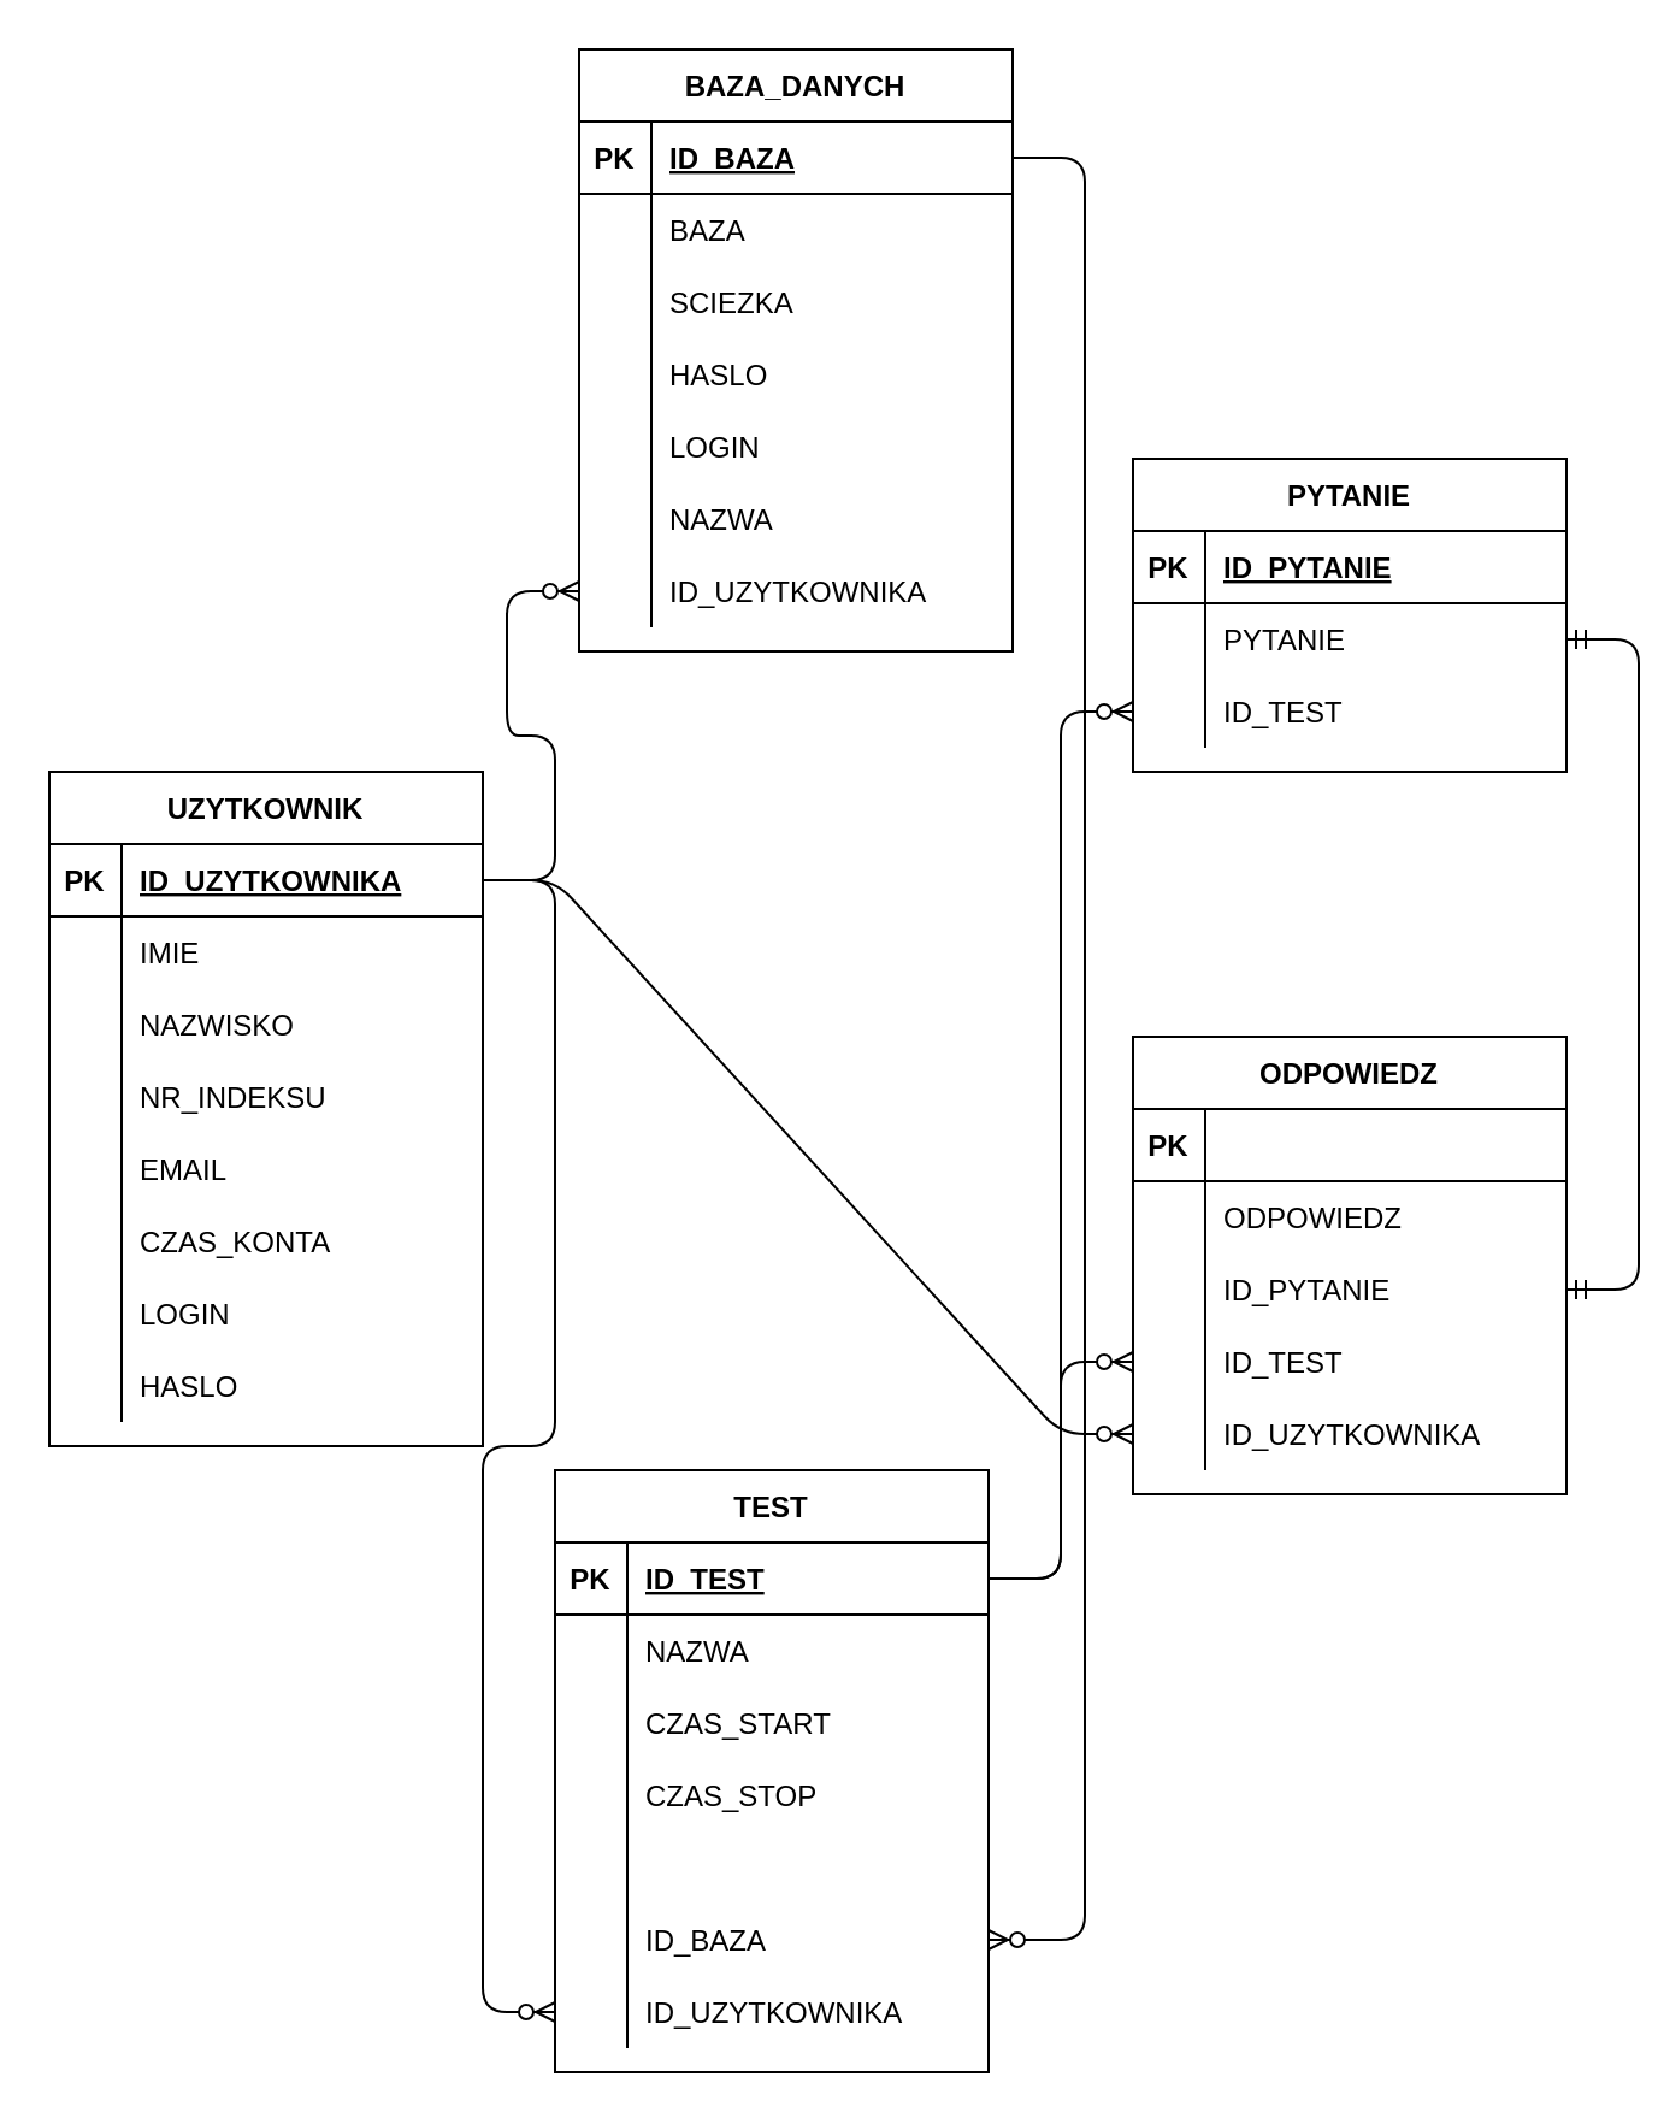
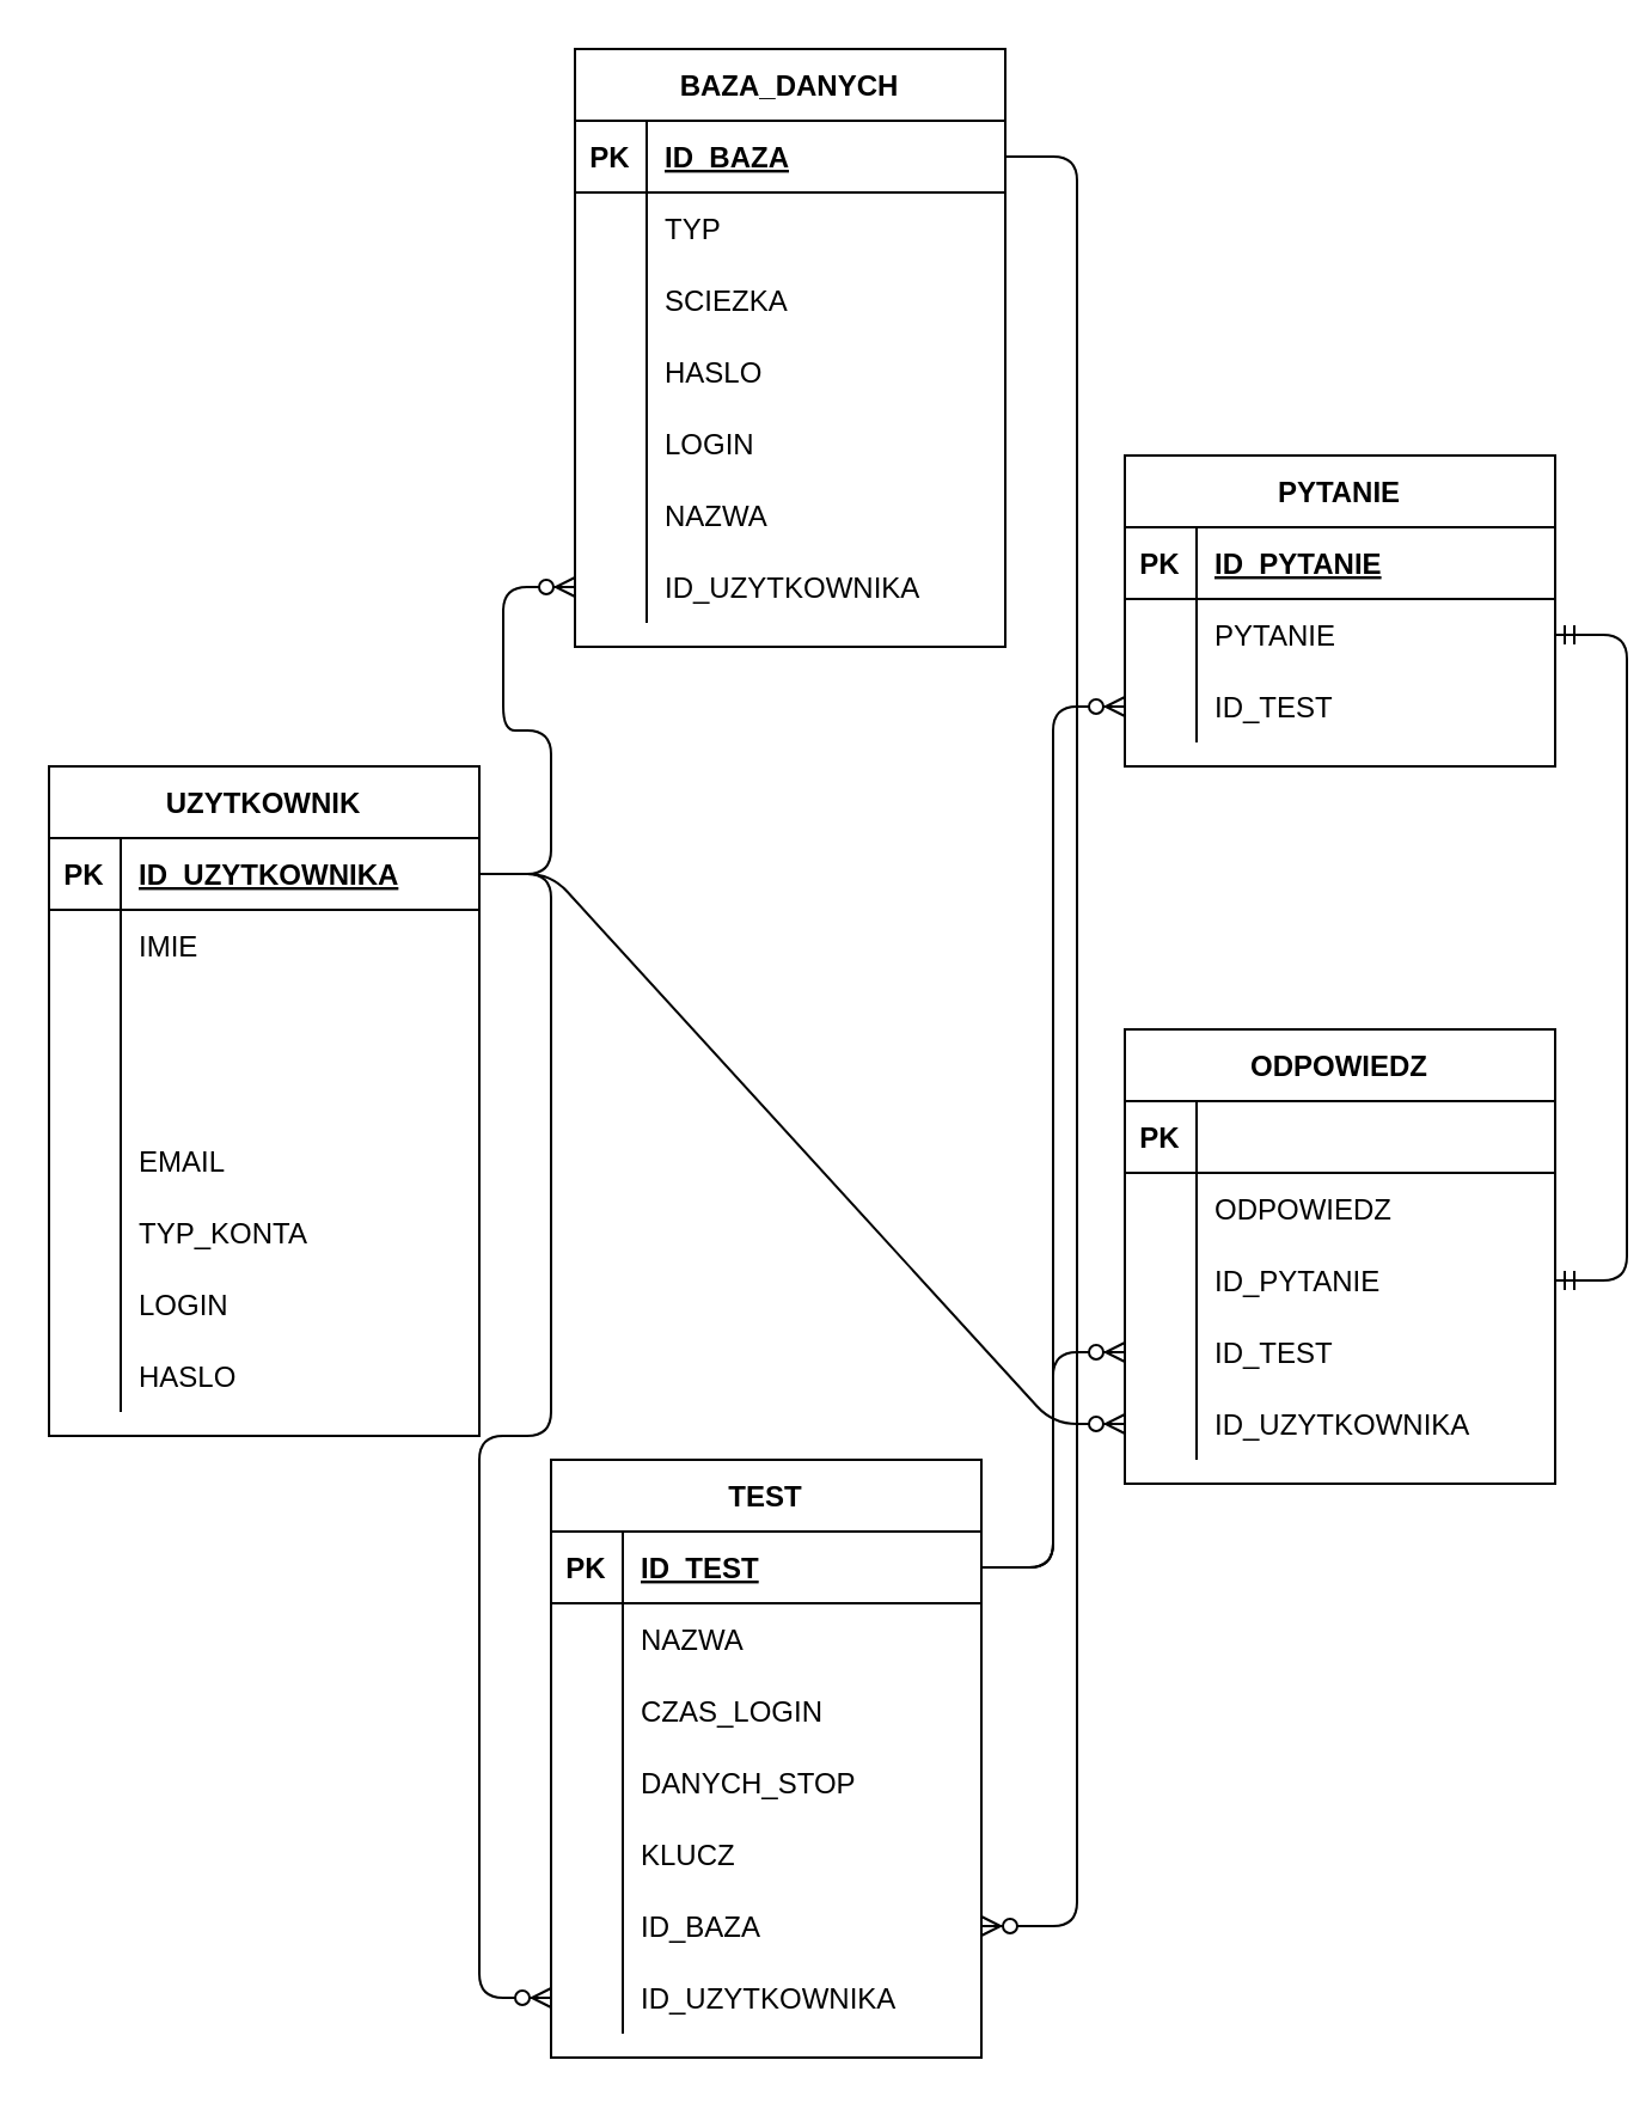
- <mxCell id="33" value="BAZA" style="shape=partialRectangle;connectable=0;fillColor=none;top=0;left=0;bottom=0;right=0;align=left;spacingLeft=6;overflow=hidden;" vertex="1" parent="31"><mxGeometry x="30" width="150" height="30" as="geometry" /></mxCell>
+ <mxCell id="33" value="TYP" style="shape=partialRectangle;connectable=0;fillColor=none;top=0;left=0;bottom=0;right=0;align=left;spacingLeft=6;overflow=hidden;" vertex="1" parent="31"><mxGeometry x="30" width="150" height="30" as="geometry" /></mxCell>
- <mxCell id="11" value="NAZWISKO" style="shape=partialRectangle;connectable=0;fillColor=none;top=0;left=0;bottom=0;right=0;align=left;spacingLeft=6;overflow=hidden;" vertex="1" parent="9"><mxGeometry x="30" width="150" height="30" as="geometry" /></mxCell>
- <mxCell id="14" value="NR_INDEKSU" style="shape=partialRectangle;connectable=0;fillColor=none;top=0;left=0;bottom=0;right=0;align=left;spacingLeft=6;overflow=hidden;" vertex="1" parent="12"><mxGeometry x="30" width="150" height="30" as="geometry" /></mxCell>
- <mxCell id="20" value="CZAS_KONTA" style="shape=partialRectangle;connectable=0;fillColor=none;top=0;left=0;bottom=0;right=0;align=left;spacingLeft=6;overflow=hidden;" vertex="1" parent="18"><mxGeometry x="30" width="150" height="30" as="geometry" /></mxCell>
+ <mxCell id="20" value="TYP_KONTA" style="shape=partialRectangle;connectable=0;fillColor=none;top=0;left=0;bottom=0;right=0;align=left;spacingLeft=6;overflow=hidden;" vertex="1" parent="18"><mxGeometry x="30" width="150" height="30" as="geometry" /></mxCell>
- <mxCell id="58" value="CZAS_START" style="shape=partialRectangle;connectable=0;fillColor=none;top=0;left=0;bottom=0;right=0;align=left;spacingLeft=6;overflow=hidden;" vertex="1" parent="56"><mxGeometry x="30" width="150" height="30" as="geometry" /></mxCell>
+ <mxCell id="58" value="CZAS_LOGIN" style="shape=partialRectangle;connectable=0;fillColor=none;top=0;left=0;bottom=0;right=0;align=left;spacingLeft=6;overflow=hidden;" vertex="1" parent="56"><mxGeometry x="30" width="150" height="30" as="geometry" /></mxCell>
- <mxCell id="61" value="CZAS_STOP" style="shape=partialRectangle;connectable=0;fillColor=none;top=0;left=0;bottom=0;right=0;align=left;spacingLeft=6;overflow=hidden;" vertex="1" parent="59"><mxGeometry x="30" width="150" height="30" as="geometry" /></mxCell>
+ <mxCell id="61" value="DANYCH_STOP" style="shape=partialRectangle;connectable=0;fillColor=none;top=0;left=0;bottom=0;right=0;align=left;spacingLeft=6;overflow=hidden;" vertex="1" parent="59"><mxGeometry x="30" width="150" height="30" as="geometry" /></mxCell>
+ <mxCell id="64" value="KLUCZ" style="shape=partialRectangle;connectable=0;fillColor=none;top=0;left=0;bottom=0;right=0;align=left;spacingLeft=6;overflow=hidden;" vertex="1" parent="62"><mxGeometry x="30" width="150" height="30" as="geometry" /></mxCell>
